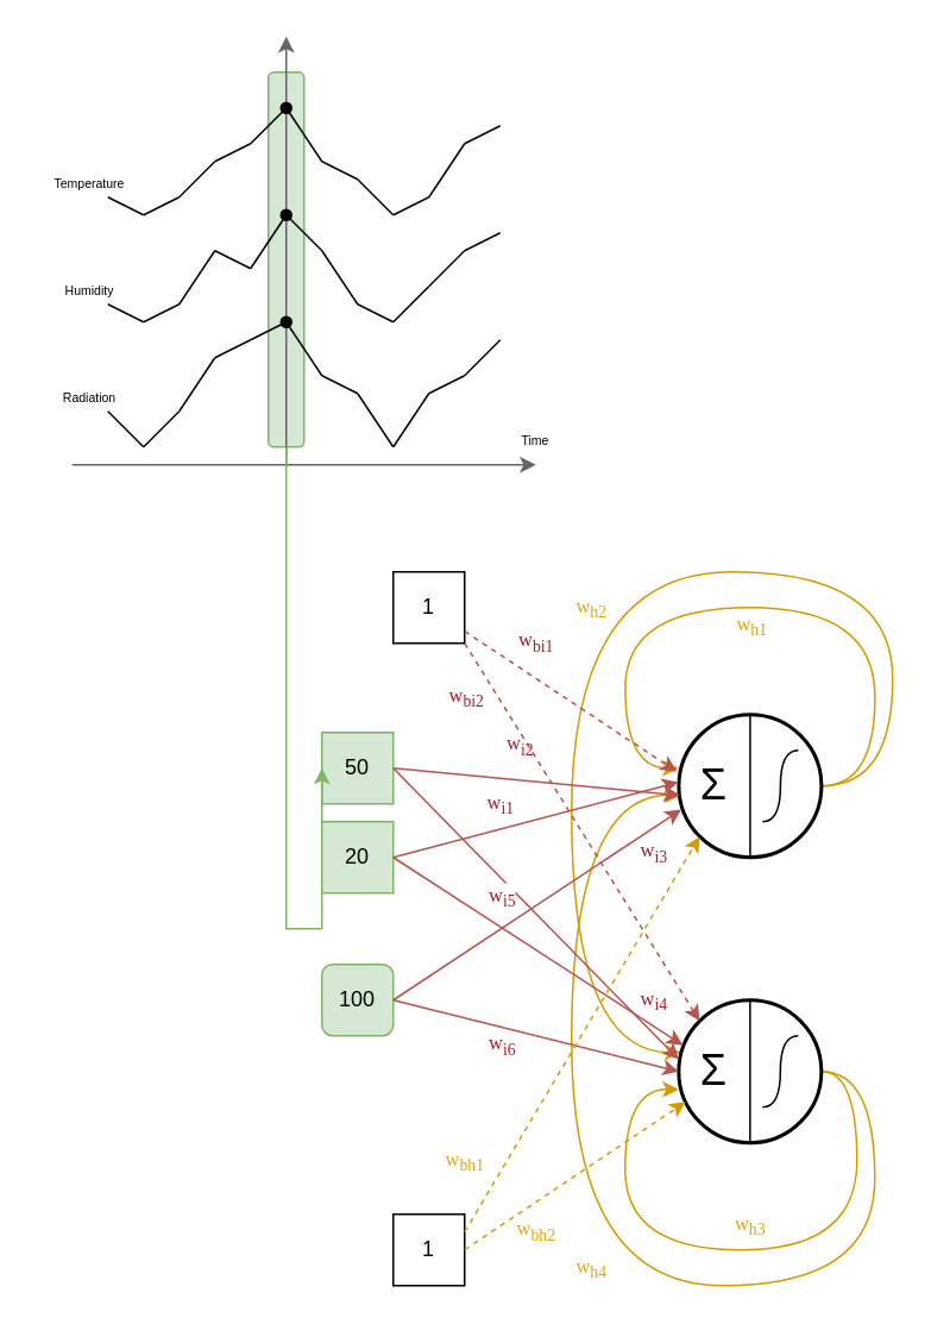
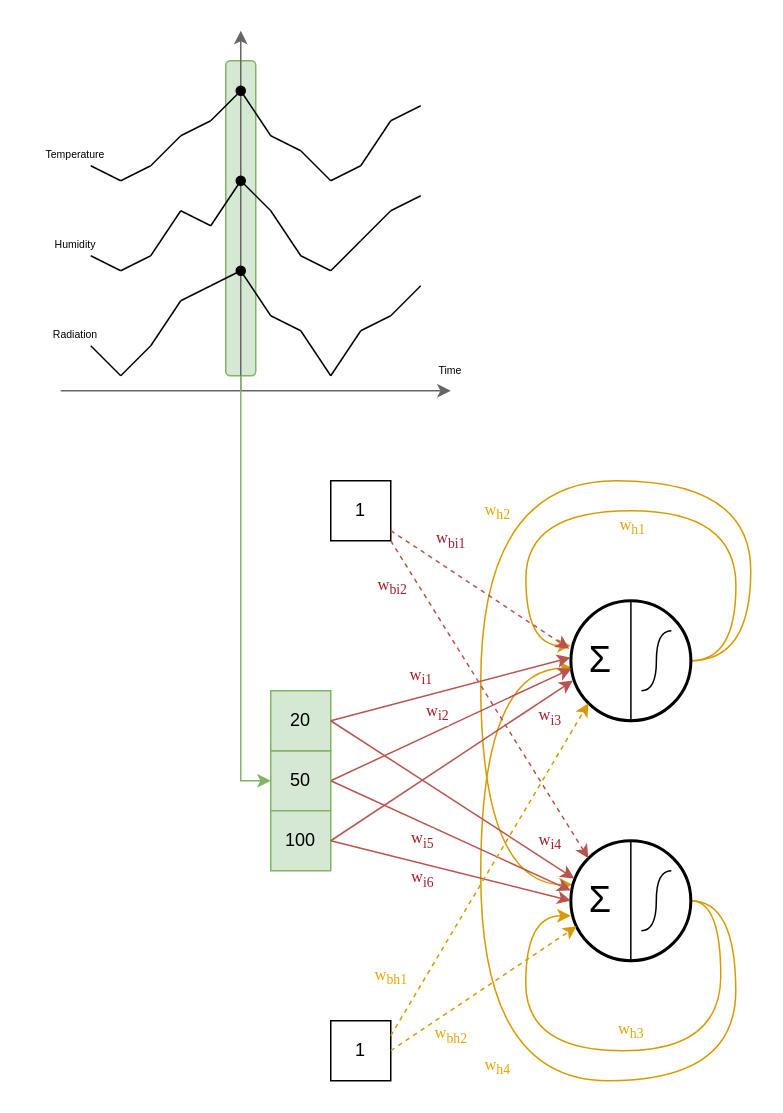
- <mxCell id="19" value="50" style="rounded=0;whiteSpace=wrap;html=1;fillColor=#d5e8d4;strokeColor=#82b366;" parent="1" vertex="1"><mxGeometry x="180" y="410" width="40" height="40" as="geometry" /></mxCell>
+ <mxCell id="19" value="50" style="rounded=0;whiteSpace=wrap;html=1;fillColor=#d5e8d4;strokeColor=#82b366;" parent="1" vertex="1"><mxGeometry x="180" y="500" width="40" height="40" as="geometry" /></mxCell>
- <mxCell id="36" value="&lt;div&gt;100&lt;/div&gt;" style="whiteSpace=wrap;html=1;fillColor=#d5e8d4;strokeColor=#82b366;rounded=1;" parent="1" vertex="1"><mxGeometry x="180" y="540" width="40" height="40" as="geometry" /></mxCell>
+ <mxCell id="36" value="&lt;div&gt;100&lt;/div&gt;" style="rounded=0;whiteSpace=wrap;html=1;fillColor=#d5e8d4;strokeColor=#82b366;" parent="1" vertex="1"><mxGeometry x="180" y="540" width="40" height="40" as="geometry" /></mxCell>
